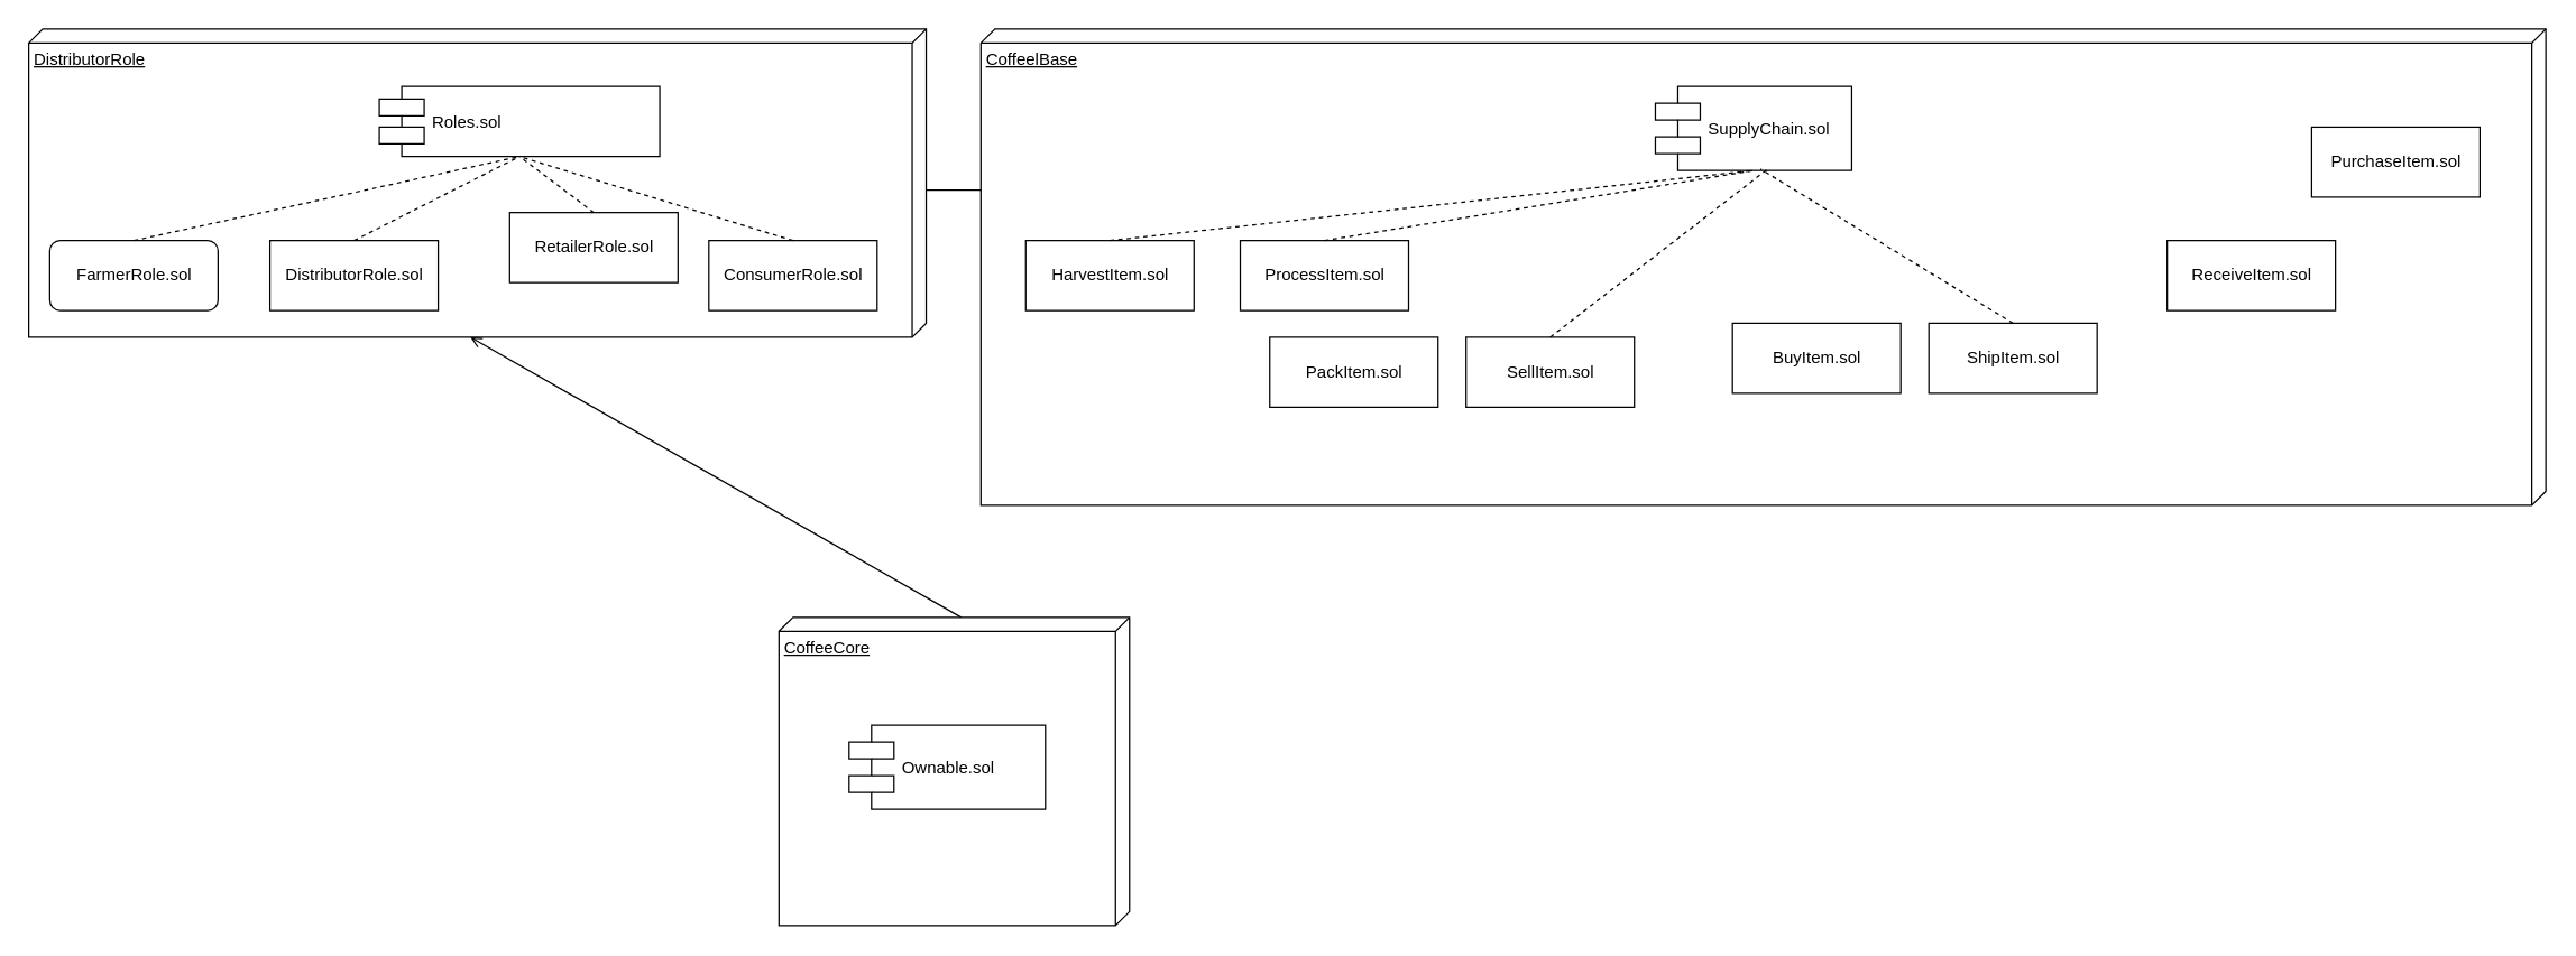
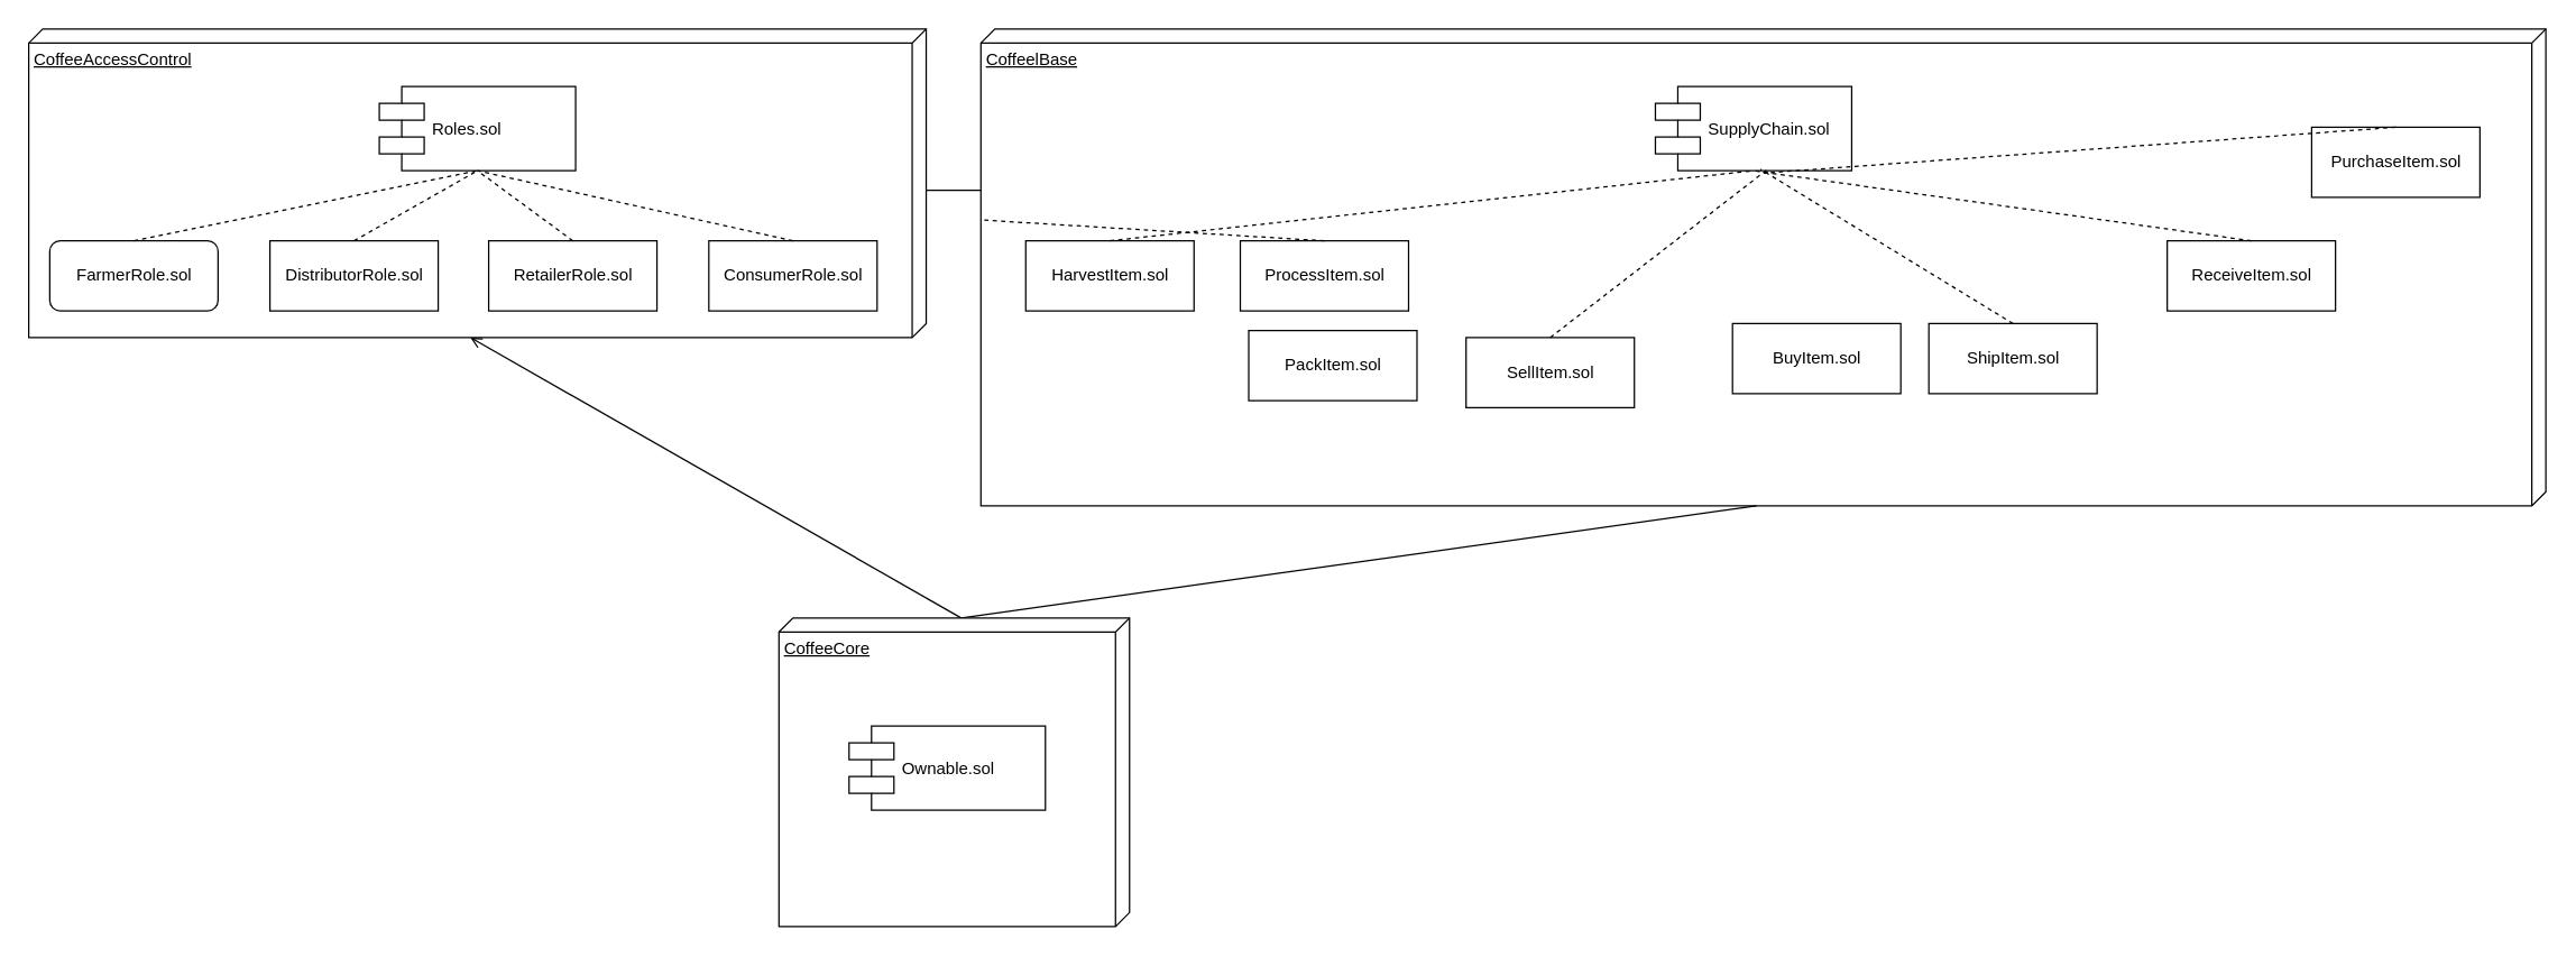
- <mxCell id="2" value="DistributorRole" style="verticalAlign=top;align=left;spacingTop=8;spacingLeft=2;spacingRight=12;shape=cube;size=10;direction=south;fontStyle=4;html=1;" parent="1" vertex="1"><mxGeometry x="20" y="20" width="640" height="220" as="geometry" /></mxCell>
+ <mxCell id="2" value="CoffeeAccessControl" style="verticalAlign=top;align=left;spacingTop=8;spacingLeft=2;spacingRight=12;shape=cube;size=10;direction=south;fontStyle=4;html=1;" parent="1" vertex="1"><mxGeometry x="20" y="20" width="640" height="220" as="geometry" /></mxCell>
- <mxCell id="3" value="Roles.sol" style="shape=component;align=left;spacingLeft=36;" parent="1" vertex="1"><mxGeometry x="270" y="61" width="200" height="50" as="geometry" /></mxCell>
+ <mxCell id="3" value="Roles.sol" style="shape=component;align=left;spacingLeft=36;" parent="1" vertex="1"><mxGeometry x="270" y="61" width="140" height="60" as="geometry" /></mxCell>
+ <mxCell id="28" value="" style="endArrow=none;dashed=1;html=1;exitX=0.5;exitY=0;exitDx=0;exitDy=0;entryX=0.552;entryY=1.028;entryDx=0;entryDy=0;entryPerimeter=0;" parent="1" source="25" target="16" edge="1"><mxGeometry width="50" height="50" relative="1" as="geometry"><mxPoint x="1290.286" y="210.429" as="sourcePoint" /><mxPoint x="1327" y="120" as="targetPoint" /></mxGeometry></mxCell>
- <mxCell id="22" value="" style="endArrow=none;dashed=1;html=1;exitX=0.5;exitY=0;exitDx=0;exitDy=0;entryX=0.5;entryY=1;entryDx=0;entryDy=0;" parent="1" source="18" target="16" edge="1"><mxGeometry width="50" height="50" relative="1" as="geometry"><mxPoint x="801" y="181" as="sourcePoint" /><mxPoint x="1021" y="121" as="targetPoint" /></mxGeometry></mxCell>
+ <mxCell id="22" value="" style="endArrow=none;dashed=1;html=1;exitX=0.5;exitY=0;exitDx=0;exitDy=0;" parent="1" source="18" target="12" edge="1"><mxGeometry width="50" height="50" relative="1" as="geometry"><mxPoint x="801" y="181" as="sourcePoint" /><mxPoint x="1021" y="121" as="targetPoint" /></mxGeometry></mxCell>
+ <mxCell id="26" value="" style="endArrow=none;dashed=1;html=1;exitX=0.5;exitY=0;exitDx=0;exitDy=0;entryX=0.5;entryY=1;entryDx=0;entryDy=0;" parent="1" source="24" target="16" edge="1"><mxGeometry width="50" height="50" relative="1" as="geometry"><mxPoint x="1270.286" y="190.429" as="sourcePoint" /><mxPoint x="1327" y="120" as="targetPoint" /></mxGeometry></mxCell>
- <mxCell id="6" value="RetailerRole.sol" style="html=1;" parent="1" vertex="1"><mxGeometry x="363" y="151" width="120" height="50" as="geometry" /></mxCell>
+ <mxCell id="6" value="RetailerRole.sol" style="html=1;" parent="1" vertex="1"><mxGeometry x="348" y="171" width="120" height="50" as="geometry" /></mxCell>
- <mxCell id="19" value="PackItem.sol" style="html=1;" parent="1" vertex="1"><mxGeometry x="905" y="240" width="120" height="50" as="geometry" /></mxCell>
+ <mxCell id="19" value="PackItem.sol" style="html=1;" parent="1" vertex="1"><mxGeometry x="890" y="235" width="120" height="50" as="geometry" /></mxCell>
+ <mxCell id="15" value="" style="endArrow=none;html=1;entryX=0;entryY=0;entryDx=0;entryDy=120;entryPerimeter=0;exitX=0;exitY=0;exitDx=340;exitDy=563;exitPerimeter=0;" parent="1" target="30" edge="1" source="12"><mxGeometry width="50" height="50" relative="1" as="geometry"><mxPoint x="1246" y="239" as="sourcePoint" /><mxPoint x="835" y="320" as="targetPoint" /></mxGeometry></mxCell>
